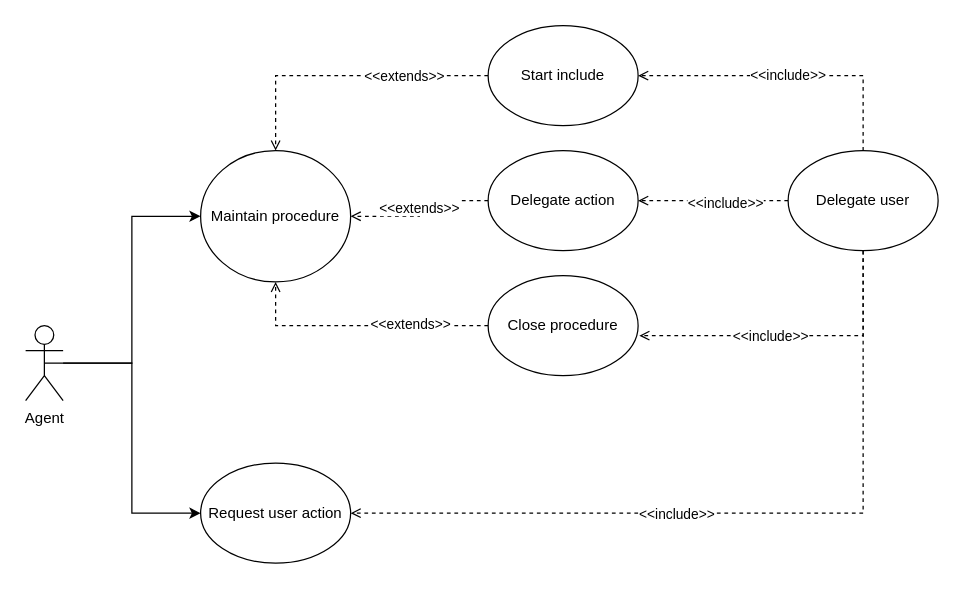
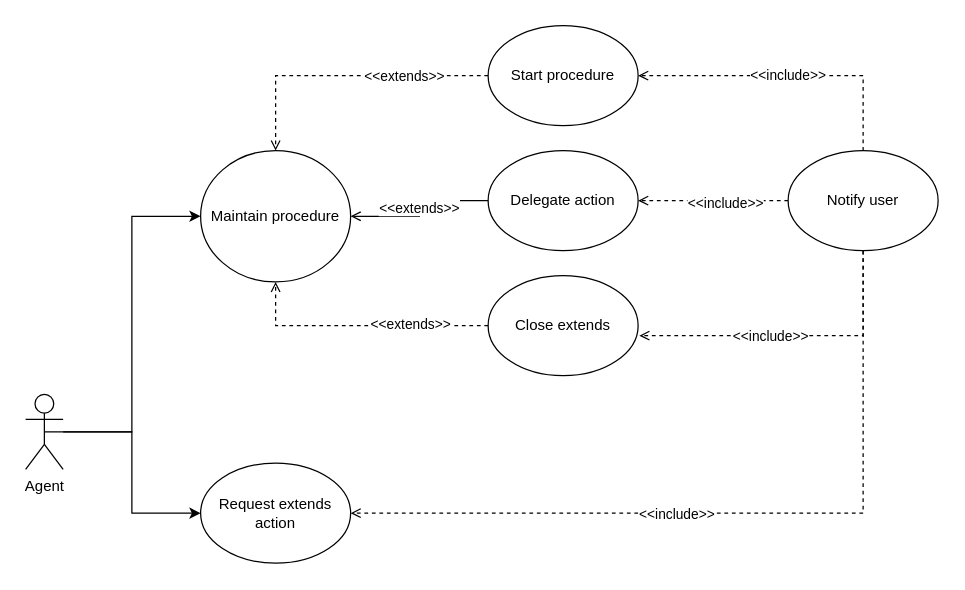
- <mxCell id="7" value="Start include" style="ellipse;whiteSpace=wrap;html=1;" vertex="1" parent="1"><mxGeometry x="390" y="20" width="120" height="80" as="geometry" /></mxCell>
+ <mxCell id="7" value="Start procedure" style="ellipse;whiteSpace=wrap;html=1;" vertex="1" parent="1"><mxGeometry x="390" y="20" width="120" height="80" as="geometry" /></mxCell>
- <mxCell id="18" value="Delegate user" style="ellipse;whiteSpace=wrap;html=1;" vertex="1" parent="1"><mxGeometry x="630" y="120" width="120" height="80" as="geometry" /></mxCell>
+ <mxCell id="18" value="Notify user" style="ellipse;whiteSpace=wrap;html=1;" vertex="1" parent="1"><mxGeometry x="630" y="120" width="120" height="80" as="geometry" /></mxCell>
- <mxCell id="10" value="&amp;lt;&amp;lt;extends&amp;gt;&amp;gt;" style="edgeStyle=orthogonalEdgeStyle;rounded=0;orthogonalLoop=1;jettySize=auto;html=1;dashed=1;endArrow=open;endFill=0;exitX=0;exitY=0.5;exitDx=0;exitDy=0;entryX=1;entryY=0.5;entryDx=0;entryDy=0;startArrow=none;startFill=0;" edge="1" parent="1" source="8" target="4"><mxGeometry relative="1" as="geometry"><mxPoint x="390" y="220" as="sourcePoint" /><mxPoint x="200" y="280" as="targetPoint" /></mxGeometry></mxCell>
+ <mxCell id="10" value="&amp;lt;&amp;lt;extends&amp;gt;&amp;gt;" style="edgeStyle=orthogonalEdgeStyle;rounded=0;orthogonalLoop=1;jettySize=auto;html=1;dashed=0;endArrow=open;endFill=0;exitX=0;exitY=0.5;exitDx=0;exitDy=0;entryX=1;entryY=0.5;entryDx=0;entryDy=0;startArrow=none;startFill=0;" edge="1" parent="1" source="8" target="4"><mxGeometry relative="1" as="geometry"><mxPoint x="390" y="220" as="sourcePoint" /><mxPoint x="200" y="280" as="targetPoint" /></mxGeometry></mxCell>
- <mxCell id="9" value="Close procedure" style="ellipse;whiteSpace=wrap;html=1;" vertex="1" parent="1"><mxGeometry x="390" y="220" width="120" height="80" as="geometry" /></mxCell>
+ <mxCell id="9" value="Close extends" style="ellipse;whiteSpace=wrap;html=1;" vertex="1" parent="1"><mxGeometry x="390" y="220" width="120" height="80" as="geometry" /></mxCell>
- <mxCell id="3" value="Agent" style="shape=umlActor;verticalLabelPosition=bottom;labelBackgroundColor=#ffffff;verticalAlign=top;html=1;outlineConnect=0;" vertex="1" parent="1"><mxGeometry x="20" y="260" width="30" height="60" as="geometry" /></mxCell>
+ <mxCell id="3" value="Agent" style="shape=umlActor;verticalLabelPosition=bottom;labelBackgroundColor=#ffffff;verticalAlign=top;html=1;outlineConnect=0;" vertex="1" parent="1"><mxGeometry x="20" y="315" width="30" height="60" as="geometry" /></mxCell>
- <mxCell id="19" value="Request user action" style="ellipse;whiteSpace=wrap;html=1;" vertex="1" parent="1"><mxGeometry x="160" y="370" width="120" height="80" as="geometry" /></mxCell>
+ <mxCell id="19" value="Request extends action" style="ellipse;whiteSpace=wrap;html=1;" vertex="1" parent="1"><mxGeometry x="160" y="370" width="120" height="80" as="geometry" /></mxCell>
